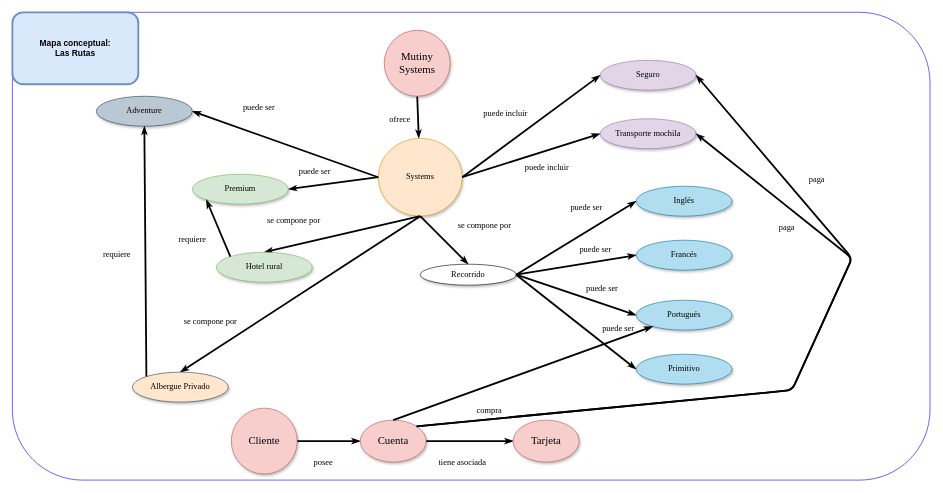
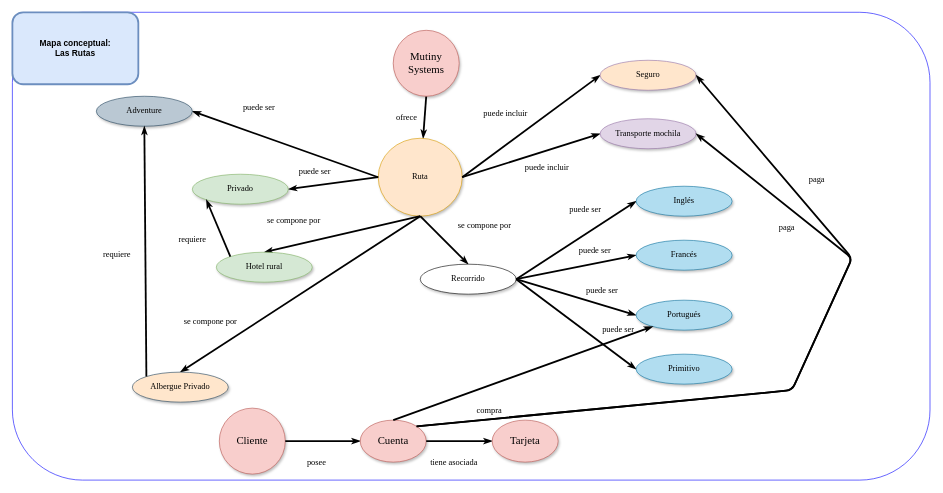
- <mxCell id="6" value="Mutiny&lt;div style=&quot;font-size: 18px;&quot;&gt;Systems&lt;/div&gt;" style="ellipse;whiteSpace=wrap;html=1;rounded=0;shadow=1;comic=0;labelBackgroundColor=none;strokeWidth=1;fontFamily=Comic Sans MS;fontSize=18;align=center;gradientDirection=east;fillColor=#f8cecc;strokeColor=#b85450;" parent="1" vertex="1"><mxGeometry x="640" y="50" width="110" height="110" as="geometry" /></mxCell>
+ <mxCell id="6" value="Mutiny&lt;div style=&quot;font-size: 18px;&quot;&gt;Systems&lt;/div&gt;" style="ellipse;whiteSpace=wrap;html=1;rounded=0;shadow=1;comic=0;labelBackgroundColor=none;strokeWidth=1;fontFamily=Comic Sans MS;fontSize=18;align=center;gradientDirection=east;fillColor=#f8cecc;strokeColor=#b85450;" parent="1" vertex="1"><mxGeometry x="655" y="50" width="110" height="110" as="geometry" /></mxCell>
- <mxCell id="28" value="Seguro" style="ellipse;whiteSpace=wrap;html=1;rounded=0;shadow=1;comic=0;labelBackgroundColor=none;strokeWidth=1;fontFamily=Verdana;fontSize=14;align=center;fillColor=#e1d5e7;strokeColor=#9673a6;" vertex="1" parent="1"><mxGeometry x="1000" y="100" width="160" height="50" as="geometry" /></mxCell>
+ <mxCell id="28" value="Seguro" style="ellipse;whiteSpace=wrap;html=1;rounded=0;shadow=1;comic=0;labelBackgroundColor=none;strokeWidth=1;fontFamily=Verdana;fontSize=14;align=center;fillColor=#ffe6cc;strokeColor=#9673a6;" vertex="1" parent="1"><mxGeometry x="1000" y="100" width="160" height="50" as="geometry" /></mxCell>
- <mxCell id="4" value="Systems" style="ellipse;whiteSpace=wrap;html=1;rounded=0;shadow=1;comic=0;labelBackgroundColor=none;strokeWidth=1;fontFamily=Verdana;fontSize=14;align=center;fillColor=#ffe6cc;strokeColor=#d79b00;" parent="1" vertex="1"><mxGeometry x="630" y="230" width="140" height="130" as="geometry" /></mxCell>
+ <mxCell id="4" value="Ruta" style="ellipse;whiteSpace=wrap;html=1;rounded=0;shadow=1;comic=0;labelBackgroundColor=none;strokeWidth=1;fontFamily=Verdana;fontSize=14;align=center;fillColor=#ffe6cc;strokeColor=#d79b00;" parent="1" vertex="1"><mxGeometry x="630" y="230" width="140" height="130" as="geometry" /></mxCell>
- <mxCell id="14" value="Premium" style="ellipse;whiteSpace=wrap;html=1;rounded=0;shadow=1;comic=0;labelBackgroundColor=none;strokeWidth=1;fontFamily=Verdana;fontSize=14;align=center;fillColor=#d5e8d4;strokeColor=#82b366;" vertex="1" parent="1"><mxGeometry x="320" y="290" width="160" height="50" as="geometry" /></mxCell>
+ <mxCell id="14" value="Privado" style="ellipse;whiteSpace=wrap;html=1;rounded=0;shadow=1;comic=0;labelBackgroundColor=none;strokeWidth=1;fontFamily=Verdana;fontSize=14;align=center;fillColor=#d5e8d4;strokeColor=#82b366;" vertex="1" parent="1"><mxGeometry x="320" y="290" width="160" height="50" as="geometry" /></mxCell>
- <mxCell id="10" value="Recorrido" style="ellipse;whiteSpace=wrap;html=1;rounded=0;shadow=1;comic=0;labelBackgroundColor=none;strokeWidth=1;fontFamily=Verdana;fontSize=14;align=center;" vertex="1" parent="1"><mxGeometry x="700" y="440" width="160" height="35" as="geometry" /></mxCell>
+ <mxCell id="10" value="Recorrido" style="ellipse;whiteSpace=wrap;html=1;rounded=0;shadow=1;comic=0;labelBackgroundColor=none;strokeWidth=1;fontFamily=Verdana;fontSize=14;align=center;" vertex="1" parent="1"><mxGeometry x="700" y="440" width="160" height="50" as="geometry" /></mxCell>
- <mxCell id="31" value="Cliente" style="ellipse;whiteSpace=wrap;html=1;rounded=0;shadow=1;comic=0;labelBackgroundColor=none;strokeWidth=1;fontFamily=Comic Sans MS;fontSize=18;align=center;gradientDirection=east;fillColor=#f8cecc;strokeColor=#b85450;" vertex="1" parent="1"><mxGeometry x="385" y="680" width="110" height="110" as="geometry" /></mxCell>
+ <mxCell id="31" value="Cliente" style="ellipse;whiteSpace=wrap;html=1;rounded=0;shadow=1;comic=0;labelBackgroundColor=none;strokeWidth=1;fontFamily=Comic Sans MS;fontSize=18;align=center;gradientDirection=east;fillColor=#f8cecc;strokeColor=#b85450;" vertex="1" parent="1"><mxGeometry x="365" y="680" width="110" height="110" as="geometry" /></mxCell>
- <mxCell id="35" value="Tarjeta" style="ellipse;whiteSpace=wrap;html=1;rounded=0;shadow=1;comic=0;labelBackgroundColor=none;strokeWidth=1;fontFamily=Comic Sans MS;fontSize=18;align=center;gradientDirection=east;fillColor=#f8cecc;strokeColor=#b85450;" vertex="1" parent="1"><mxGeometry x="855" y="700" width="110" height="70" as="geometry" /></mxCell>
+ <mxCell id="35" value="Tarjeta" style="ellipse;whiteSpace=wrap;html=1;rounded=0;shadow=1;comic=0;labelBackgroundColor=none;strokeWidth=1;fontFamily=Comic Sans MS;fontSize=18;align=center;gradientDirection=east;fillColor=#f8cecc;strokeColor=#b85450;" vertex="1" parent="1"><mxGeometry x="820" y="700" width="110" height="70" as="geometry" /></mxCell>
